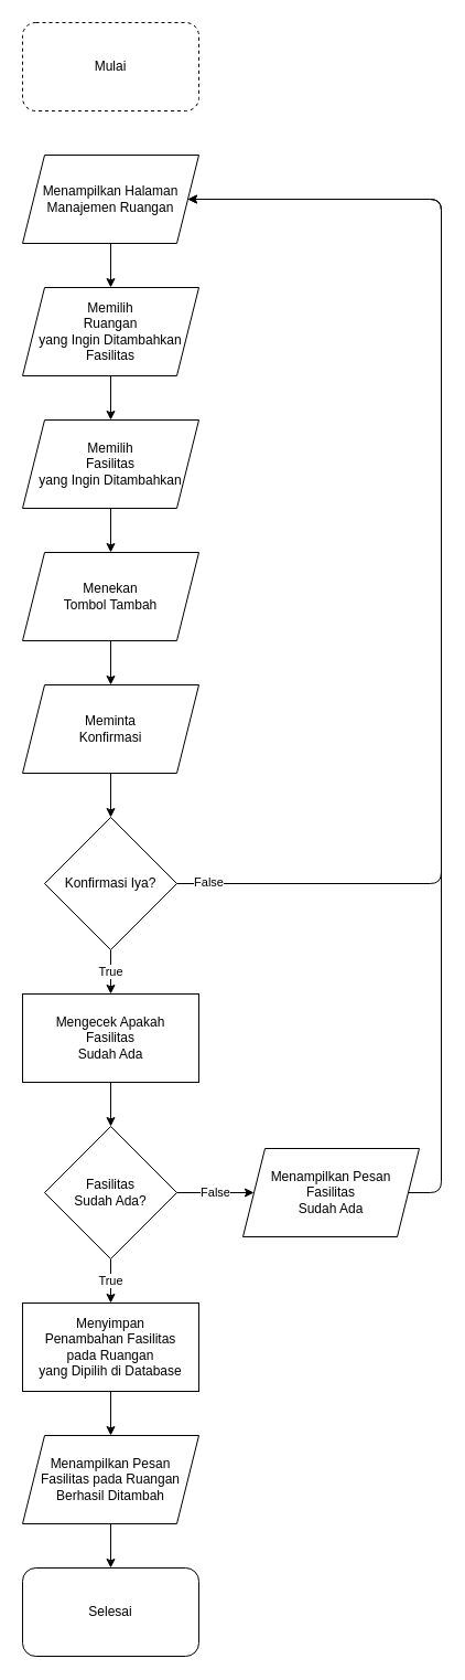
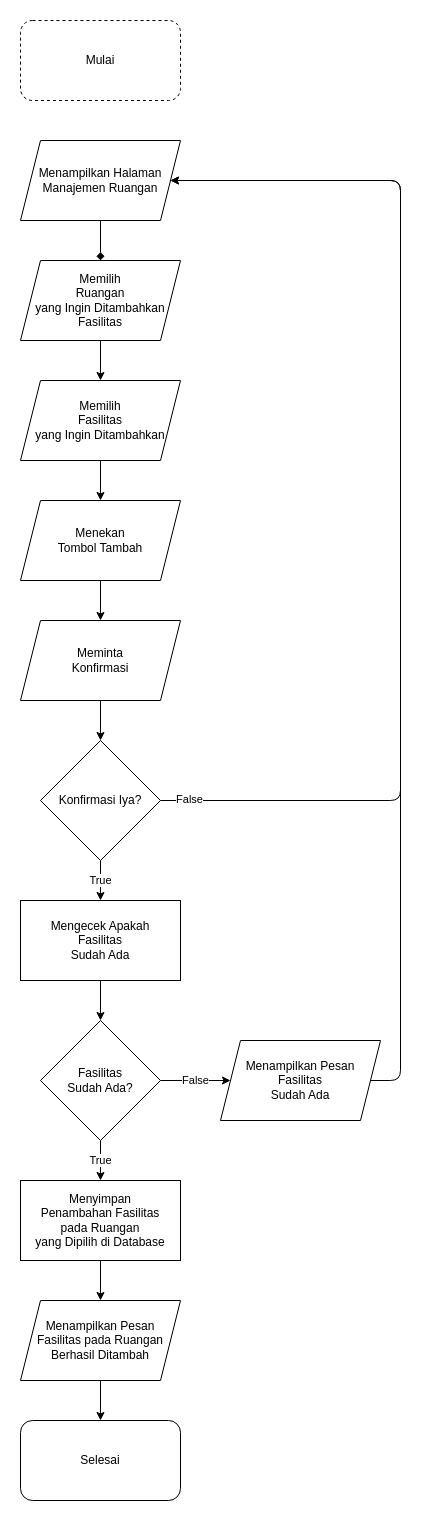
- <mxCell id="3" value="" style="edgeStyle=none;html=1;" parent="1" source="4" target="28" edge="1"><mxGeometry relative="1" as="geometry" /></mxCell>
+ <mxCell id="3" value="" style="edgeStyle=none;html=1;endArrow=diamond;" parent="1" source="4" target="28" edge="1"><mxGeometry relative="1" as="geometry" /></mxCell>
